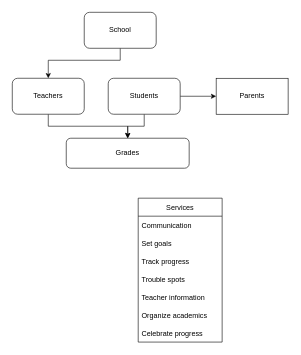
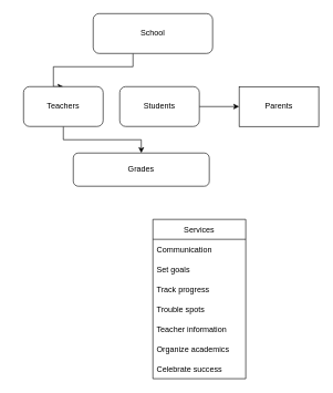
- <mxCell id="3" value="School" style="rounded=1;whiteSpace=wrap;html=1;" parent="1" vertex="1"><mxGeometry x="140" y="20" width="120" height="60" as="geometry" /></mxCell>
+ <mxCell id="3" value="School" style="rounded=1;whiteSpace=wrap;html=1;" parent="1" vertex="1"><mxGeometry x="140" y="20" width="180" height="60" as="geometry" /></mxCell>
- <mxCell id="5" value="Teachers" style="rounded=1;whiteSpace=wrap;html=1;" parent="1" vertex="1"><mxGeometry x="20" y="130" width="120" height="60" as="geometry" /></mxCell>
+ <mxCell id="5" value="Teachers" style="rounded=1;whiteSpace=wrap;html=1;" parent="1" vertex="1"><mxGeometry x="35" y="130" width="120" height="60" as="geometry" /></mxCell>
- <mxCell id="7" value="" style="edgeStyle=orthogonalEdgeStyle;rounded=0;orthogonalLoop=1;jettySize=auto;html=1;" parent="1" source="8" target="9" edge="1"><mxGeometry relative="1" as="geometry" /></mxCell>
- <mxCell id="18" value="Celebrate progress" style="text;strokeColor=none;fillColor=none;align=left;verticalAlign=middle;spacingLeft=4;spacingRight=4;overflow=hidden;points=[[0,0.5],[1,0.5]];portConstraint=eastwest;rotatable=0;" parent="11" vertex="1"><mxGeometry y="210" width="140" height="30" as="geometry" /></mxCell>
+ <mxCell id="18" value="Celebrate success" style="text;strokeColor=none;fillColor=none;align=left;verticalAlign=middle;spacingLeft=4;spacingRight=4;overflow=hidden;points=[[0,0.5],[1,0.5]];portConstraint=eastwest;rotatable=0;" parent="11" vertex="1"><mxGeometry y="210" width="140" height="30" as="geometry" /></mxCell>
